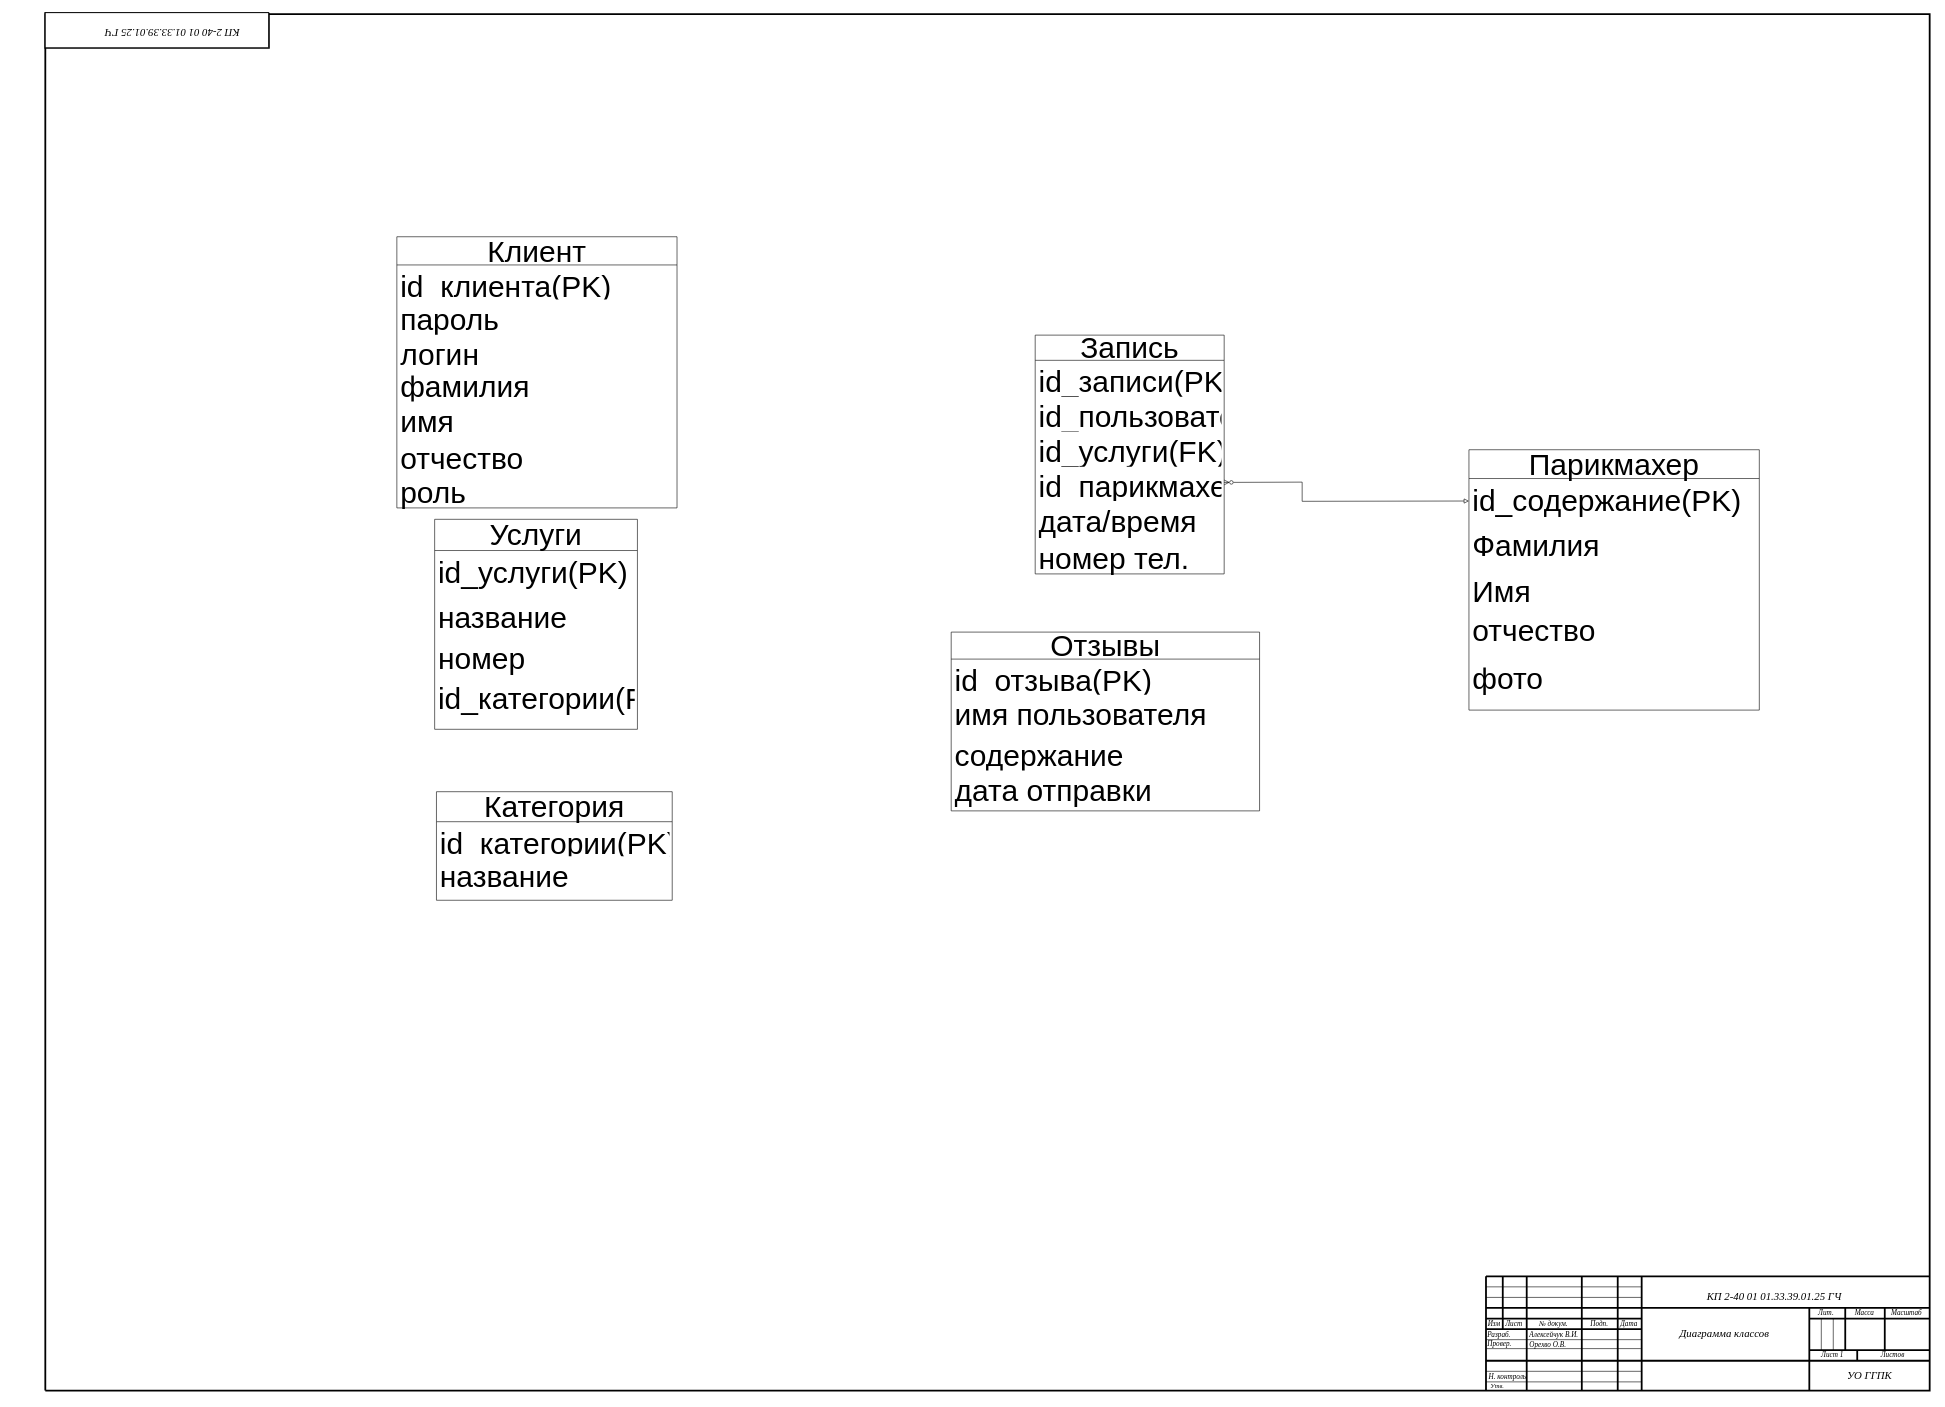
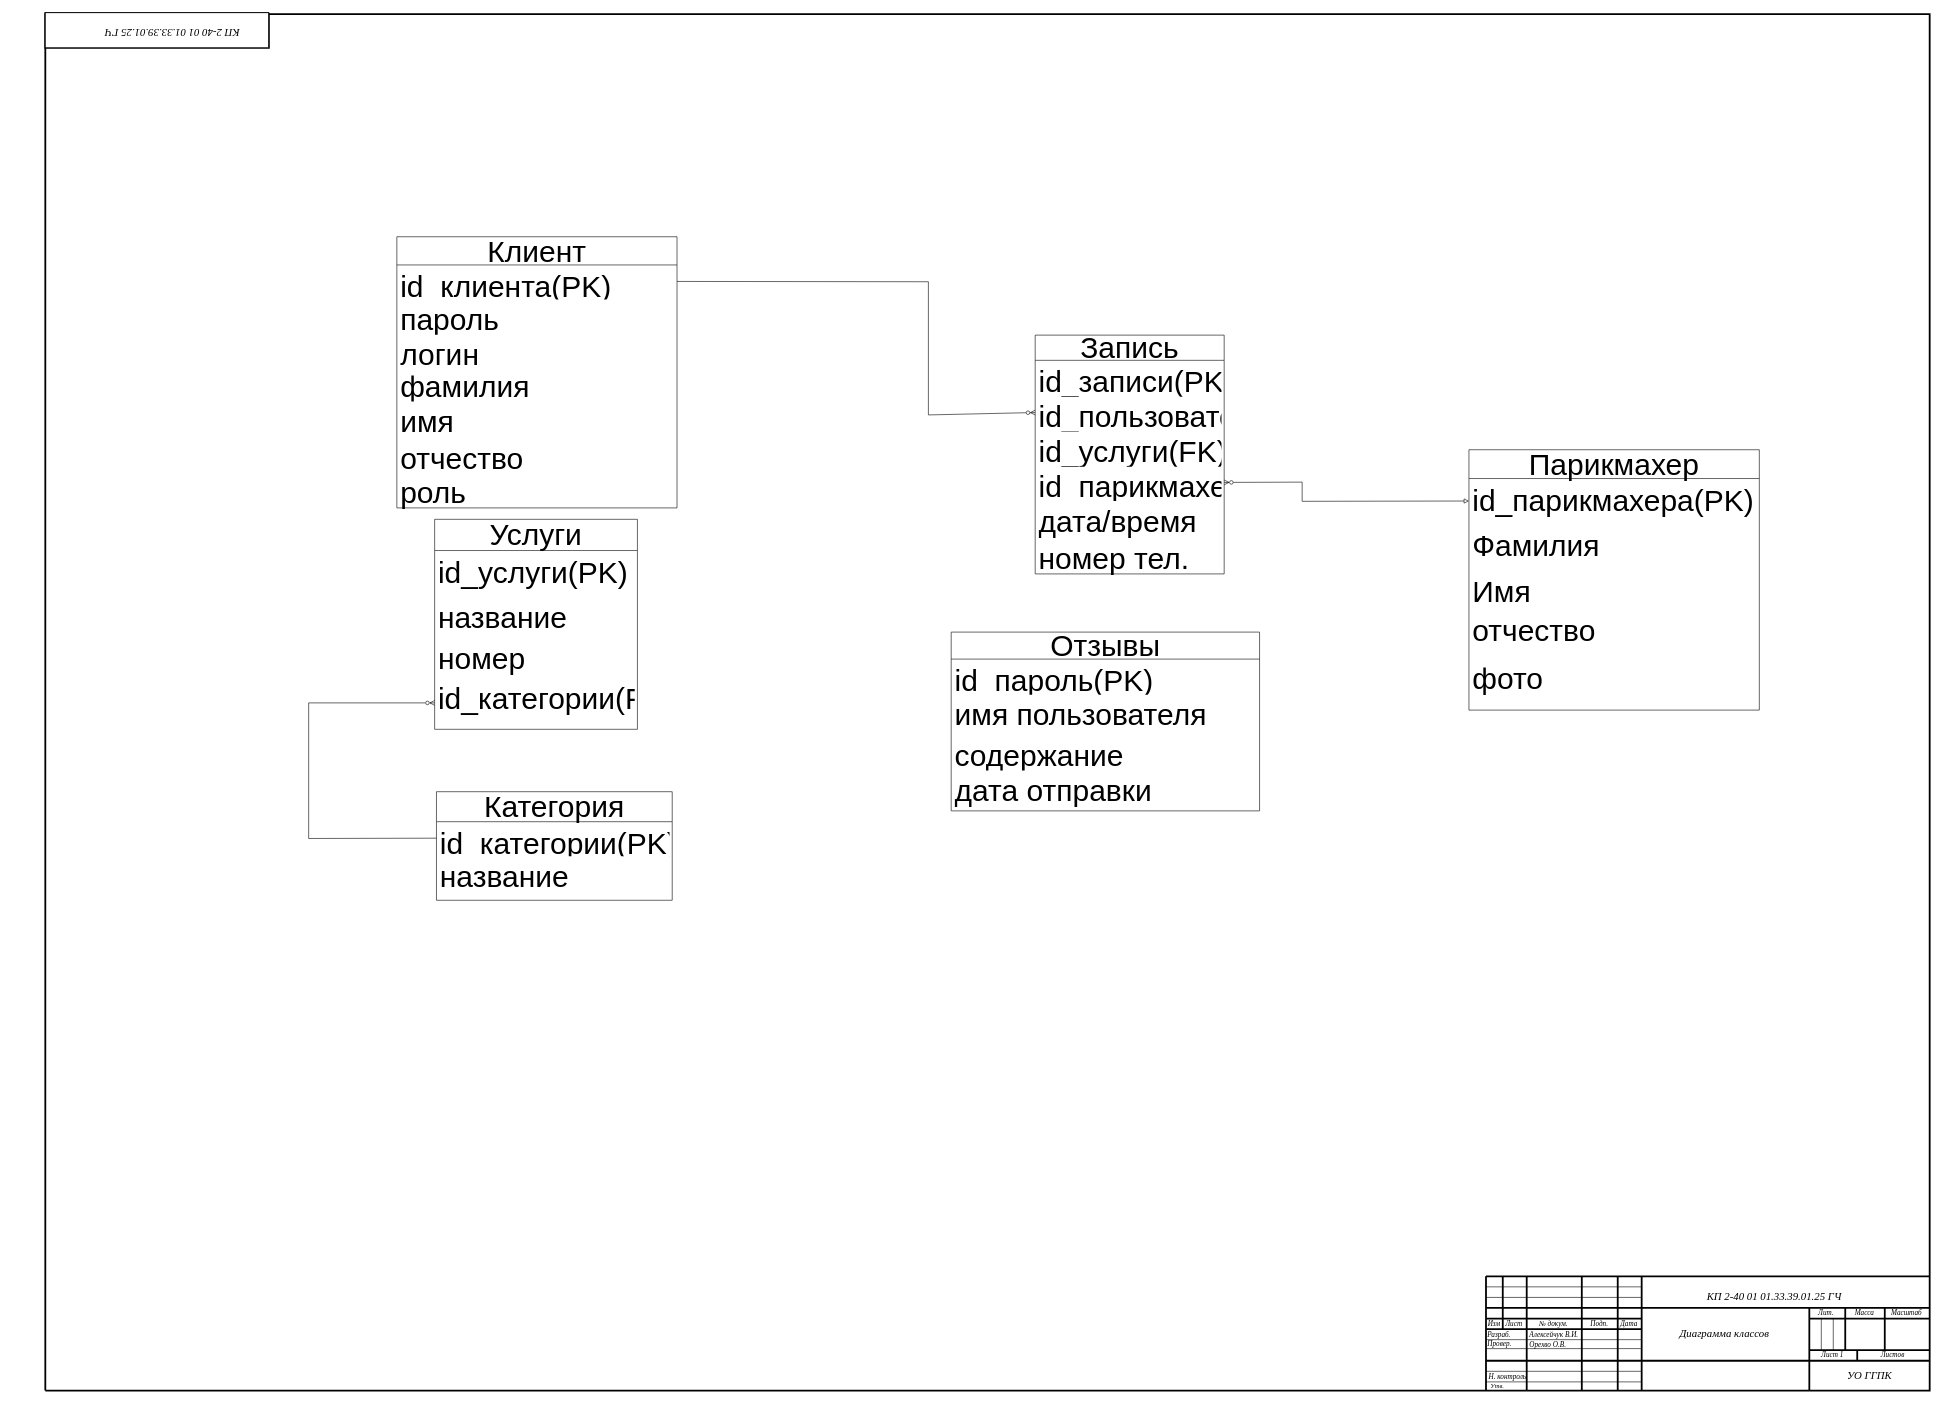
+ <mxCell id="85" value="" style="endArrow=ERzeroToMany;html=1;rounded=0;fontFamily=Helvetica;fontSize=25;fontColor=default;fontStyle=0;exitX=1;exitY=0.5;exitDx=0;exitDy=0;entryX=0;entryY=0.5;entryDx=0;entryDy=0;endFill=0;arcSize=15;" edge="1" parent="1" source="78" target="67"><mxGeometry width="50" height="50" relative="1" as="geometry"><mxPoint x="1535" y="663" as="sourcePoint" /><mxPoint x="1585" y="613" as="targetPoint" /><Array as="points"><mxPoint x="1547" y="469" /><mxPoint x="1547" y="691" /></Array></mxGeometry></mxCell>
- <mxCell id="60" value="id_содержание(PK)" style="text;strokeColor=none;fillColor=none;align=left;verticalAlign=top;spacingLeft=4;spacingRight=4;overflow=hidden;rotatable=0;points=[[0,0.5],[1,0.5]];portConstraint=eastwest;whiteSpace=wrap;html=1;fontSize=50;arcSize=15;" vertex="1" parent="59"><mxGeometry y="48" width="484" height="75" as="geometry" /></mxCell>
+ <mxCell id="60" value="id_парикмахера(PK)" style="text;strokeColor=none;fillColor=none;align=left;verticalAlign=top;spacingLeft=4;spacingRight=4;overflow=hidden;rotatable=0;points=[[0,0.5],[1,0.5]];portConstraint=eastwest;whiteSpace=wrap;html=1;fontSize=50;arcSize=15;" vertex="1" parent="59"><mxGeometry y="48" width="484" height="75" as="geometry" /></mxCell>
- <mxCell id="92" value="id_отзыва(PK)" style="text;strokeColor=none;fillColor=none;align=left;verticalAlign=top;spacingLeft=4;spacingRight=4;overflow=hidden;rotatable=0;points=[[0,0.5],[1,0.5]];portConstraint=eastwest;whiteSpace=wrap;html=1;fontSize=50;arcSize=15;" vertex="1" parent="91"><mxGeometry y="45" width="514" height="57" as="geometry" /></mxCell>
+ <mxCell id="92" value="id_пароль(PK)" style="text;strokeColor=none;fillColor=none;align=left;verticalAlign=top;spacingLeft=4;spacingRight=4;overflow=hidden;rotatable=0;points=[[0,0.5],[1,0.5]];portConstraint=eastwest;whiteSpace=wrap;html=1;fontSize=50;arcSize=15;" vertex="1" parent="91"><mxGeometry y="45" width="514" height="57" as="geometry" /></mxCell>
+ <mxCell id="90" value="" style="endArrow=ERzeroToMany;html=1;rounded=0;fontFamily=Helvetica;fontSize=50;fontColor=default;fontStyle=0;exitX=0;exitY=0.5;exitDx=0;exitDy=0;entryX=0;entryY=0.5;entryDx=0;entryDy=0;startArrow=none;startFill=0;endFill=0;arcSize=15;" edge="1" parent="1" source="88" target="76"><mxGeometry width="50" height="50" relative="1" as="geometry"><mxPoint x="1325" y="1074" as="sourcePoint" /><mxPoint x="1375" y="999" as="targetPoint" /><Array as="points"><mxPoint x="514" y="1397" /><mxPoint x="514" y="1171" /></Array></mxGeometry></mxCell>
